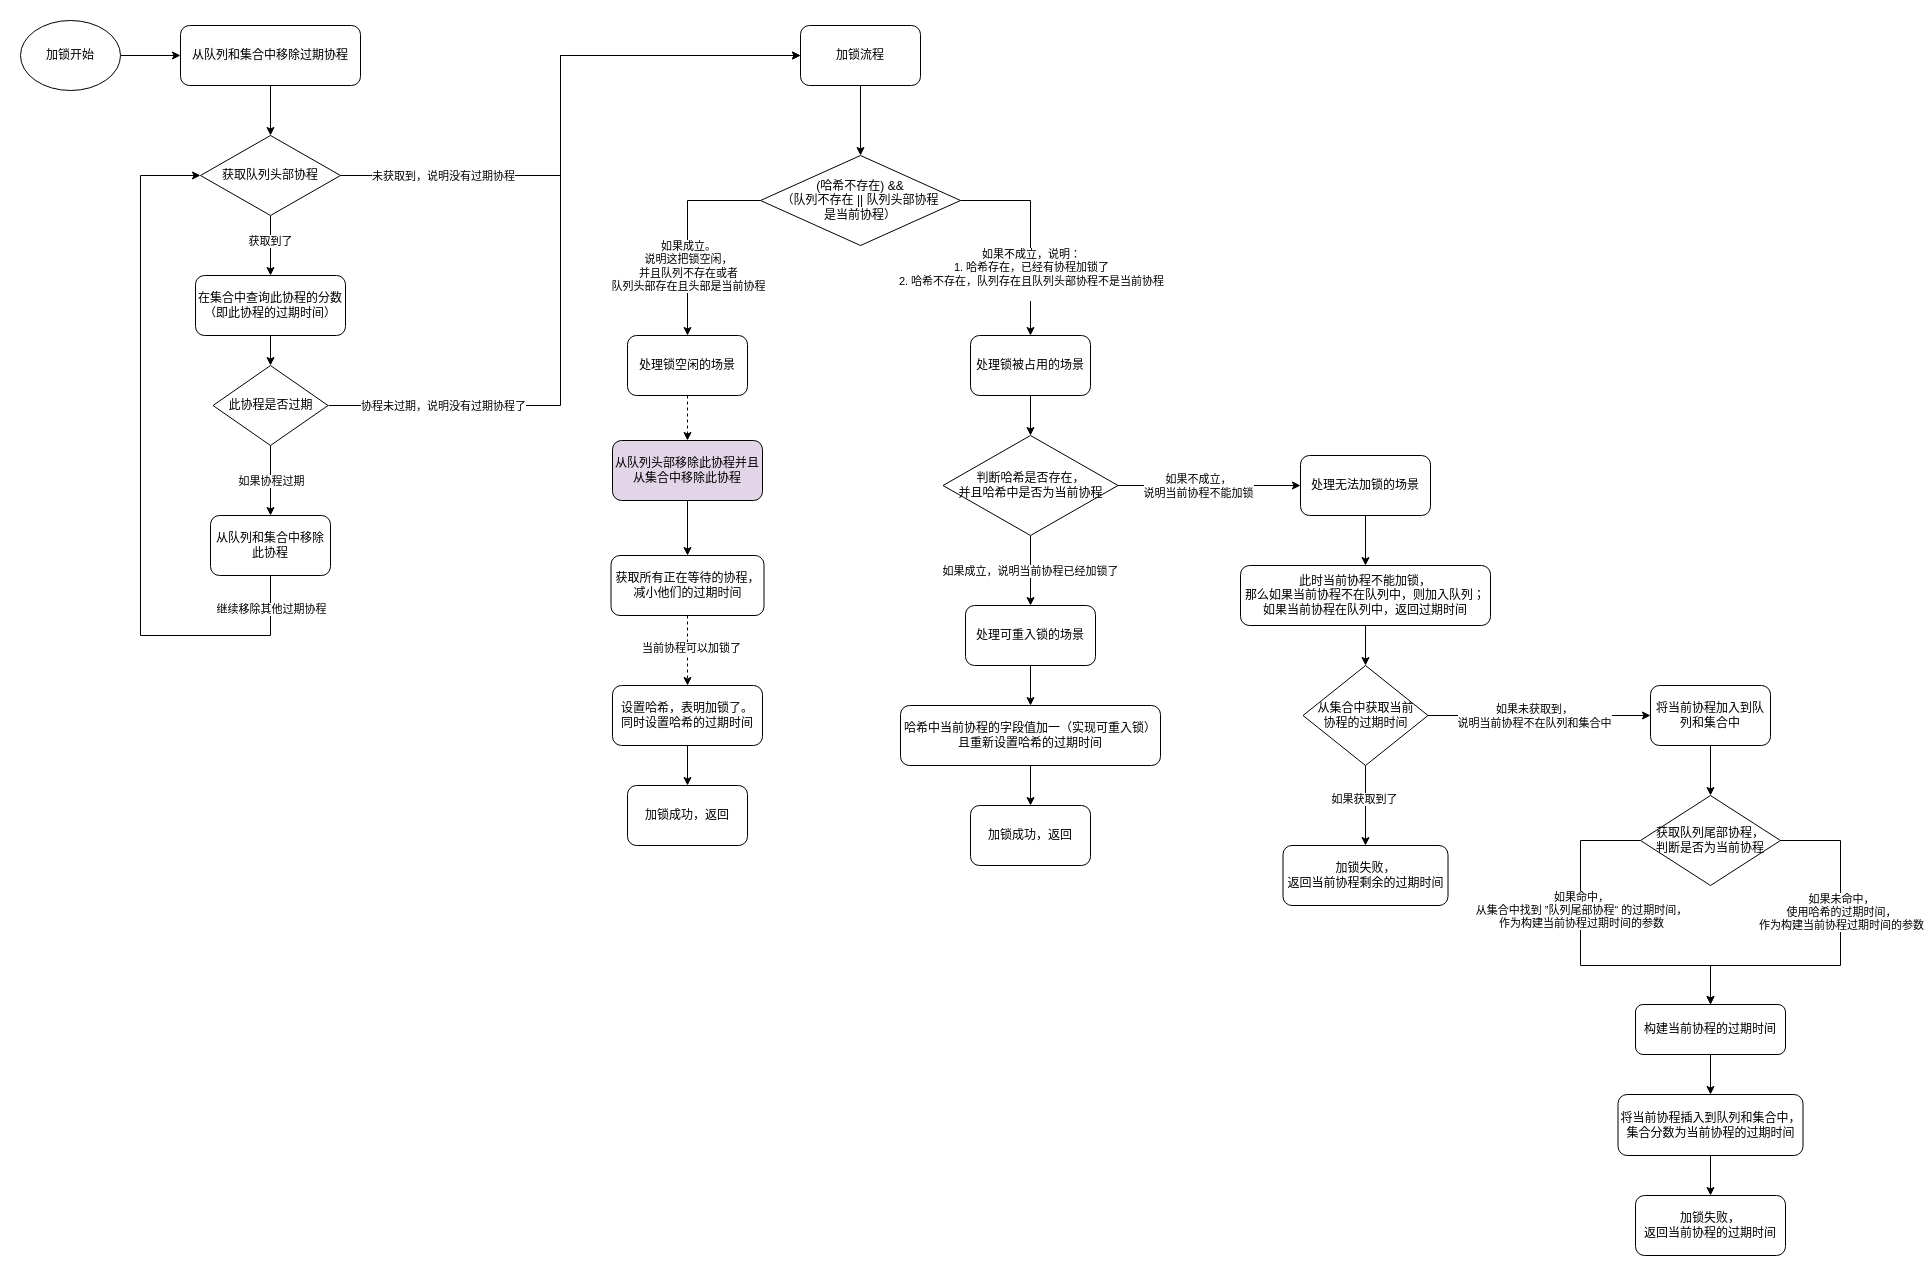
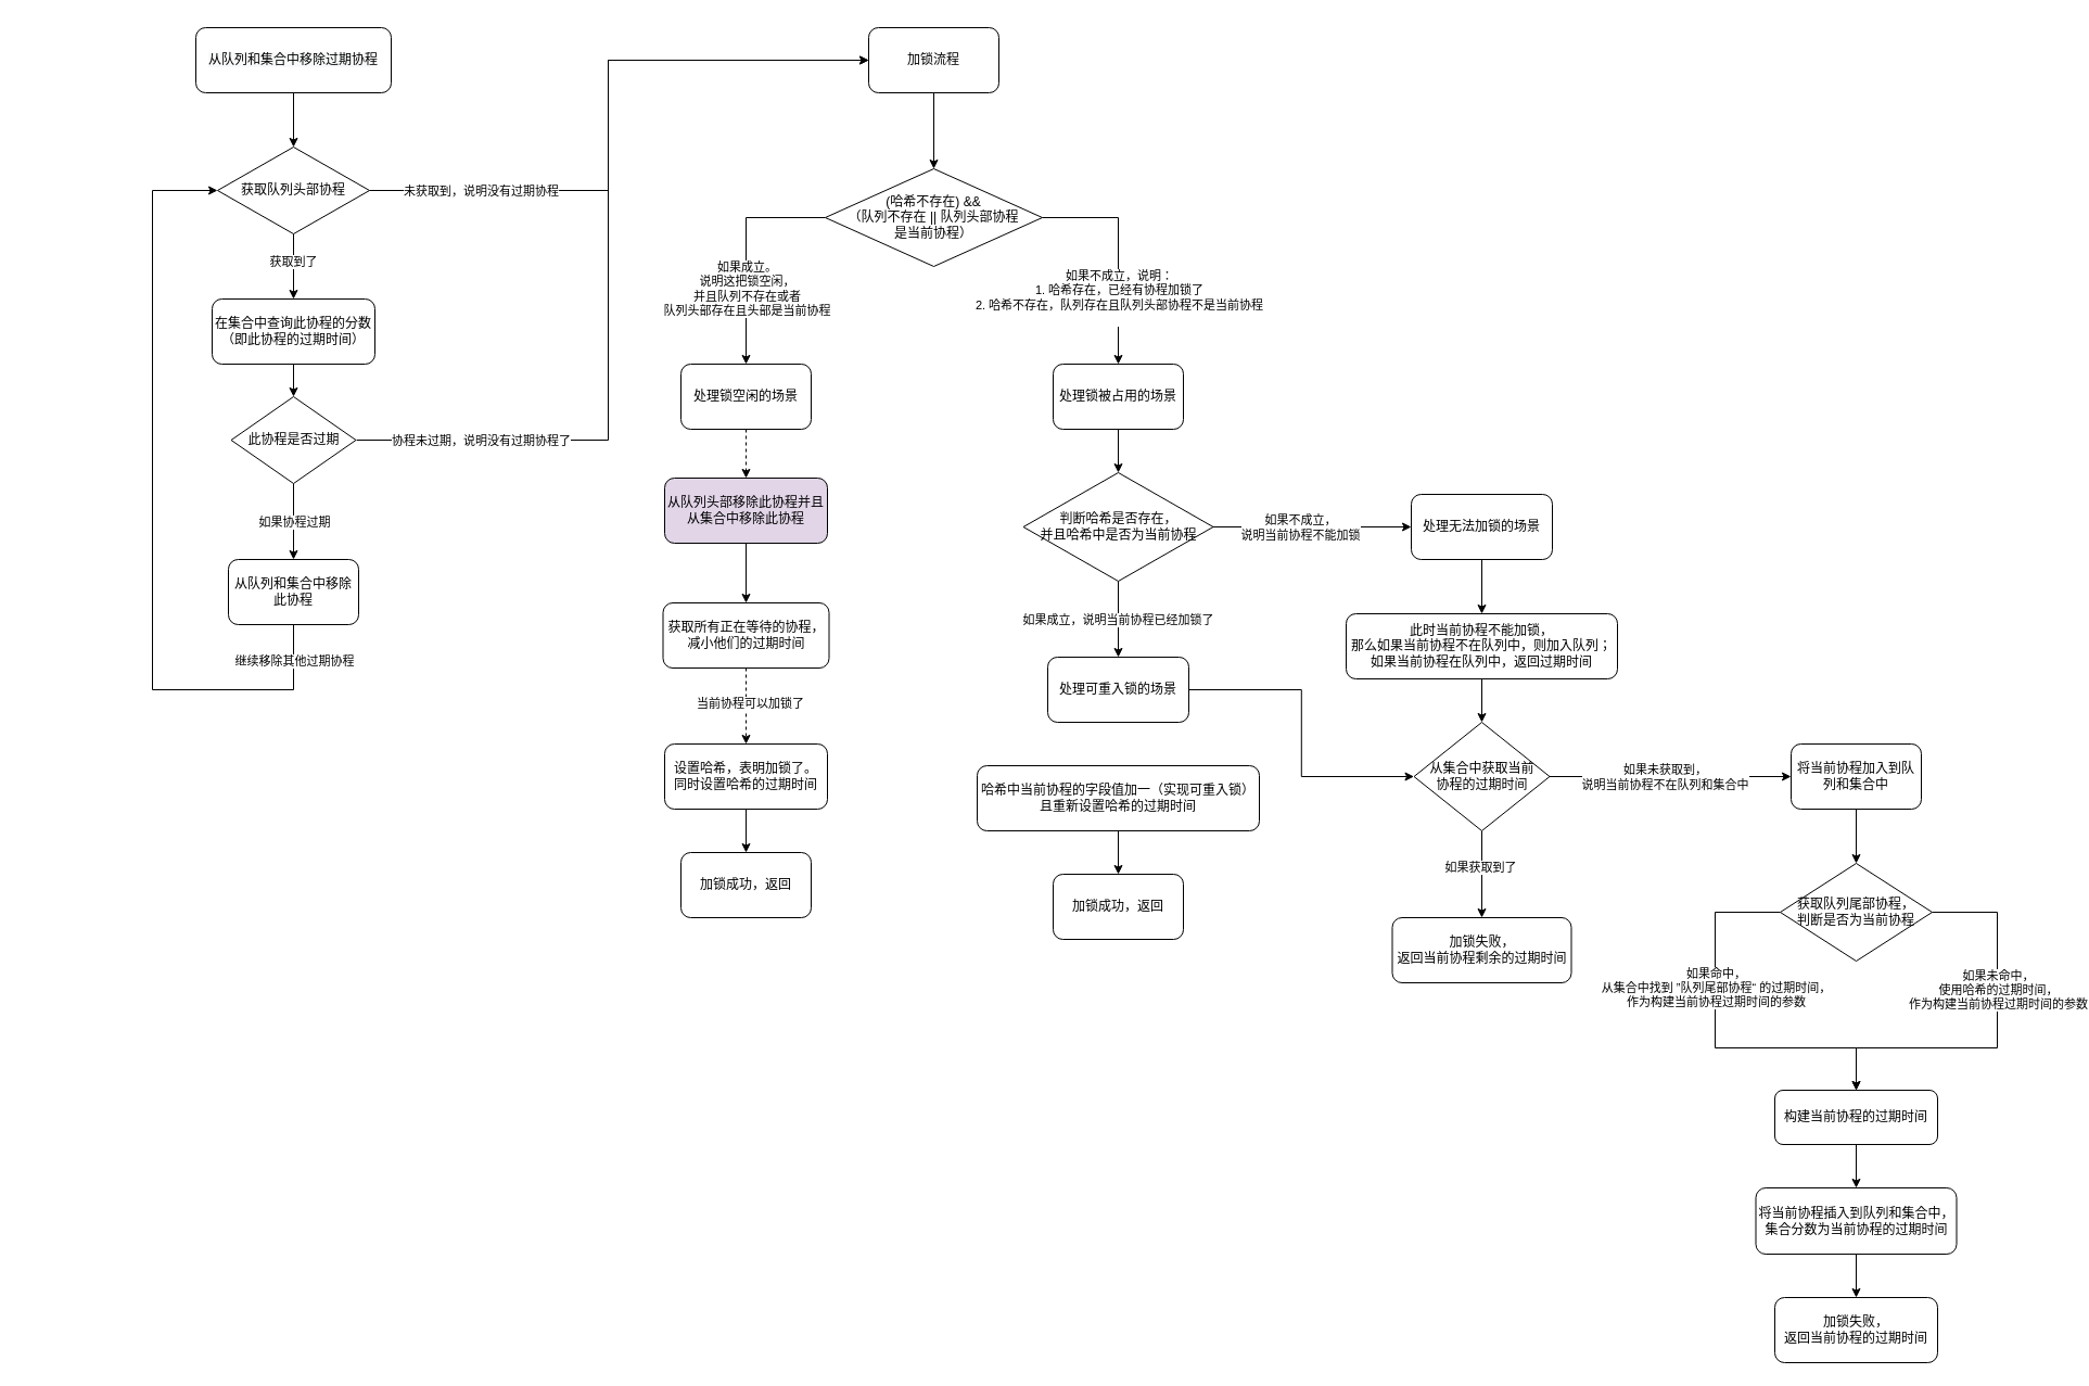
- <mxCell id="3" value="加锁开始" style="ellipse;whiteSpace=wrap;html=1;" vertex="1" parent="1"><mxGeometry x="20" y="20" width="100" height="70" as="geometry" /></mxCell>
- <mxCell id="2" style="edgeStyle=orthogonalEdgeStyle;rounded=0;orthogonalLoop=1;jettySize=auto;html=1;entryX=0;entryY=0.5;entryDx=0;entryDy=0;" edge="1" parent="1" source="3" target="5"><mxGeometry relative="1" as="geometry" /></mxCell>
- <mxCell id="47" style="edgeStyle=orthogonalEdgeStyle;rounded=0;orthogonalLoop=1;jettySize=auto;html=1;entryX=0.5;entryY=0;entryDx=0;entryDy=0;" edge="1" parent="1" source="48" target="45"><mxGeometry relative="1" as="geometry" /></mxCell>
+ <mxCell id="47" style="edgeStyle=orthogonalEdgeStyle;rounded=0;orthogonalLoop=1;jettySize=auto;html=1;" edge="1" parent="1" source="48" target="57"><mxGeometry relative="1" as="geometry" /></mxCell>
